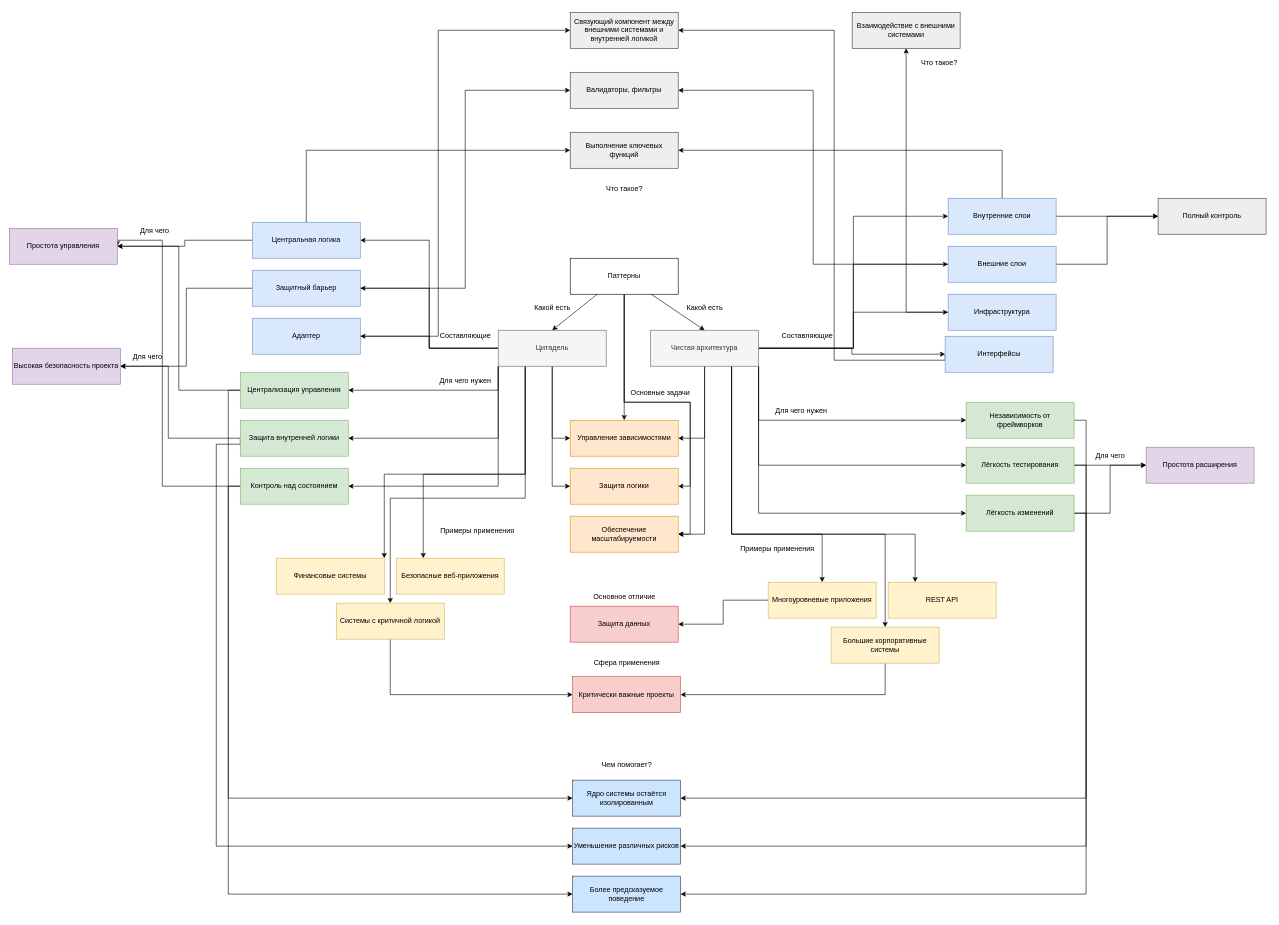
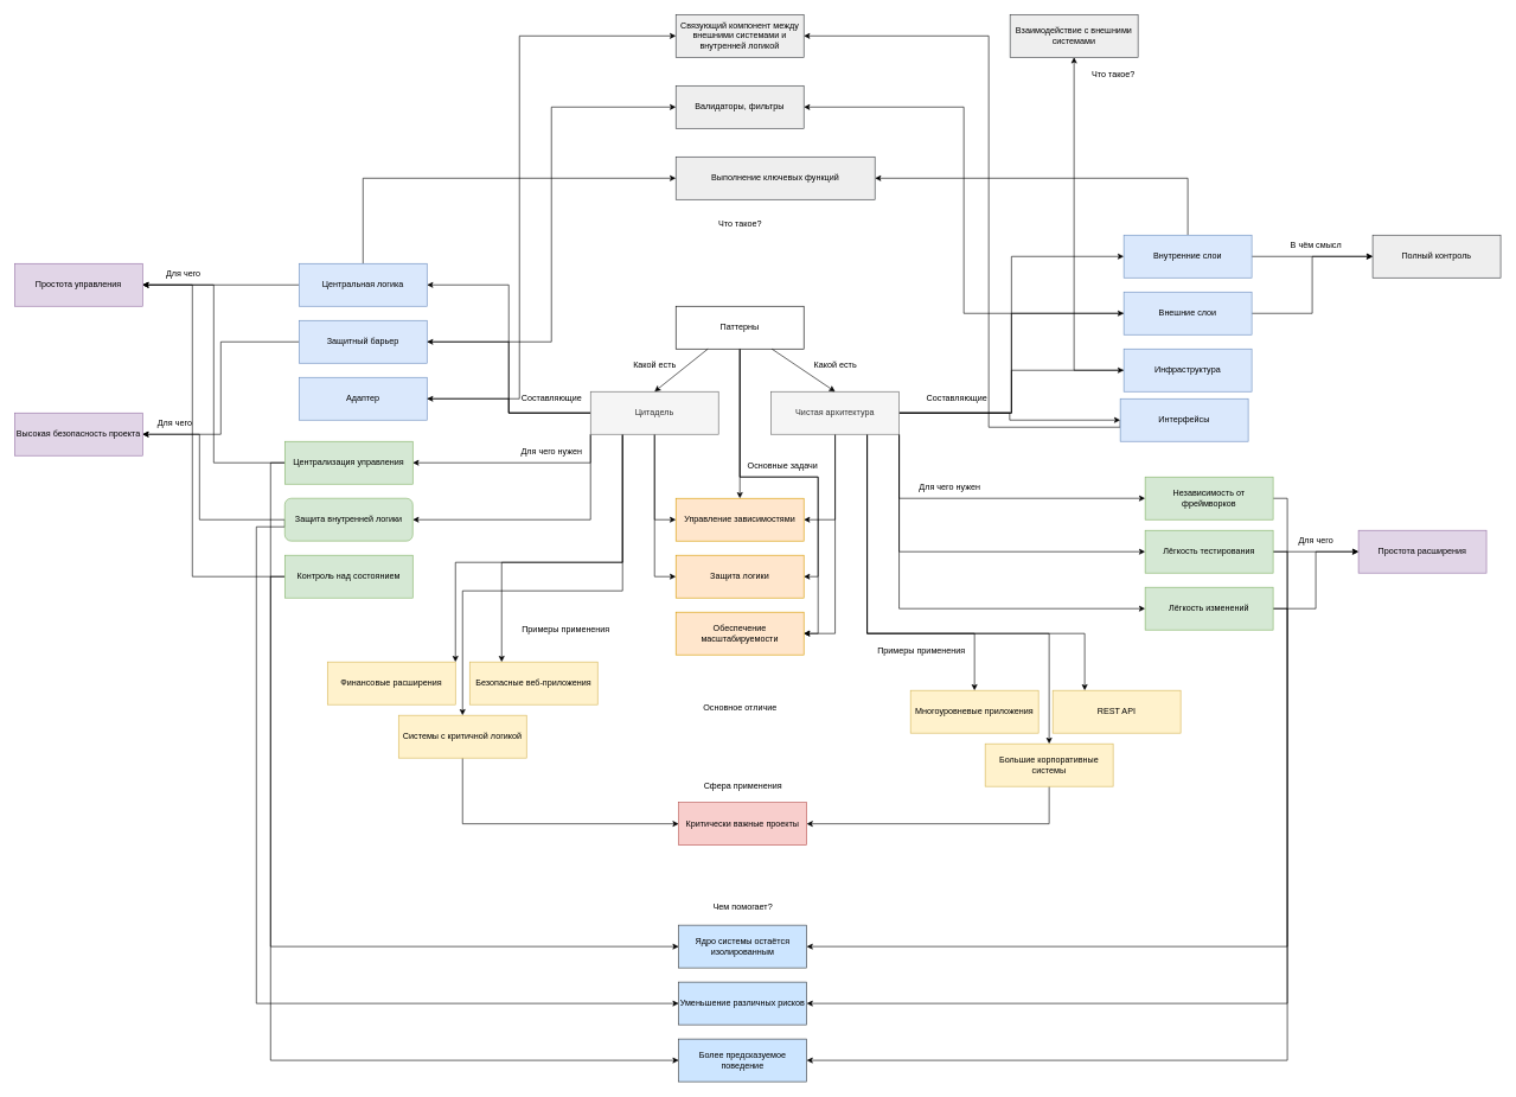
- <mxCell id="101" value="Выполнение ключевых функций" style="rounded=0;whiteSpace=wrap;html=1;fillColor=#eeeeee;strokeColor=#36393d;" vertex="1" parent="1"><mxGeometry x="950" y="220" width="180" height="60" as="geometry" /></mxCell>
+ <mxCell id="101" value="Выполнение ключевых функций" style="rounded=0;whiteSpace=wrap;html=1;fillColor=#eeeeee;strokeColor=#36393d;" vertex="1" parent="1"><mxGeometry x="950" y="220" width="280" height="60" as="geometry" /></mxCell>
+ <mxCell id="94" value="В чём смысл" style="text;html=1;align=center;verticalAlign=middle;resizable=0;points=[];autosize=1;strokeColor=none;fillColor=none;rounded=0;" parent="1" vertex="1"><mxGeometry x="1800" y="330" width="100" height="30" as="geometry" /></mxCell>
- <mxCell id="89" value="Простота управления" style="rounded=0;whiteSpace=wrap;html=1;fillColor=#e1d5e7;strokeColor=#9673a6;" parent="1" vertex="1"><mxGeometry x="15" y="380" width="180" height="60" as="geometry" /></mxCell>
+ <mxCell id="89" value="Простота управления" style="rounded=0;whiteSpace=wrap;html=1;fillColor=#e1d5e7;strokeColor=#9673a6;" parent="1" vertex="1"><mxGeometry x="20" y="370" width="180" height="60" as="geometry" /></mxCell>
- <mxCell id="52" value="Защита внутренней логики" style="rounded=0;whiteSpace=wrap;html=1;fillColor=#d5e8d4;strokeColor=#82b366;" parent="1" vertex="1"><mxGeometry x="400" y="700" width="180" height="60" as="geometry" /></mxCell>
+ <mxCell id="52" value="Защита внутренней логики" style="whiteSpace=wrap;html=1;fillColor=#d5e8d4;strokeColor=#82b366;rounded=1;" parent="1" vertex="1"><mxGeometry x="400" y="700" width="180" height="60" as="geometry" /></mxCell>
- <mxCell id="13" style="edgeStyle=orthogonalEdgeStyle;rounded=0;orthogonalLoop=1;jettySize=auto;html=1;exitX=0;exitY=1;exitDx=0;exitDy=0;entryX=1;entryY=0.5;entryDx=0;entryDy=0;" parent="1" source="19" target="49" edge="1"><mxGeometry relative="1" as="geometry" /></mxCell>
- <mxCell id="56" value="Финансовые системы" style="rounded=0;whiteSpace=wrap;html=1;fillColor=#fff2cc;strokeColor=#d6b656;" parent="1" vertex="1"><mxGeometry x="460" y="930" width="180" height="60" as="geometry" /></mxCell>
+ <mxCell id="56" value="Финансовые расширения" style="rounded=0;whiteSpace=wrap;html=1;fillColor=#fff2cc;strokeColor=#d6b656;" parent="1" vertex="1"><mxGeometry x="460" y="930" width="180" height="60" as="geometry" /></mxCell>
- <mxCell id="82" style="edgeStyle=orthogonalEdgeStyle;rounded=0;orthogonalLoop=1;jettySize=auto;html=1;exitX=0;exitY=0.5;exitDx=0;exitDy=0;entryX=1;entryY=0.5;entryDx=0;entryDy=0;" parent="1" source="83" target="99" edge="1"><mxGeometry relative="1" as="geometry" /></mxCell>
- <mxCell id="99" value="Защита данных" style="rounded=0;whiteSpace=wrap;html=1;fillColor=#f8cecc;strokeColor=#b85450;" parent="1" vertex="1"><mxGeometry x="950" y="1010" width="180" height="60" as="geometry" /></mxCell>
